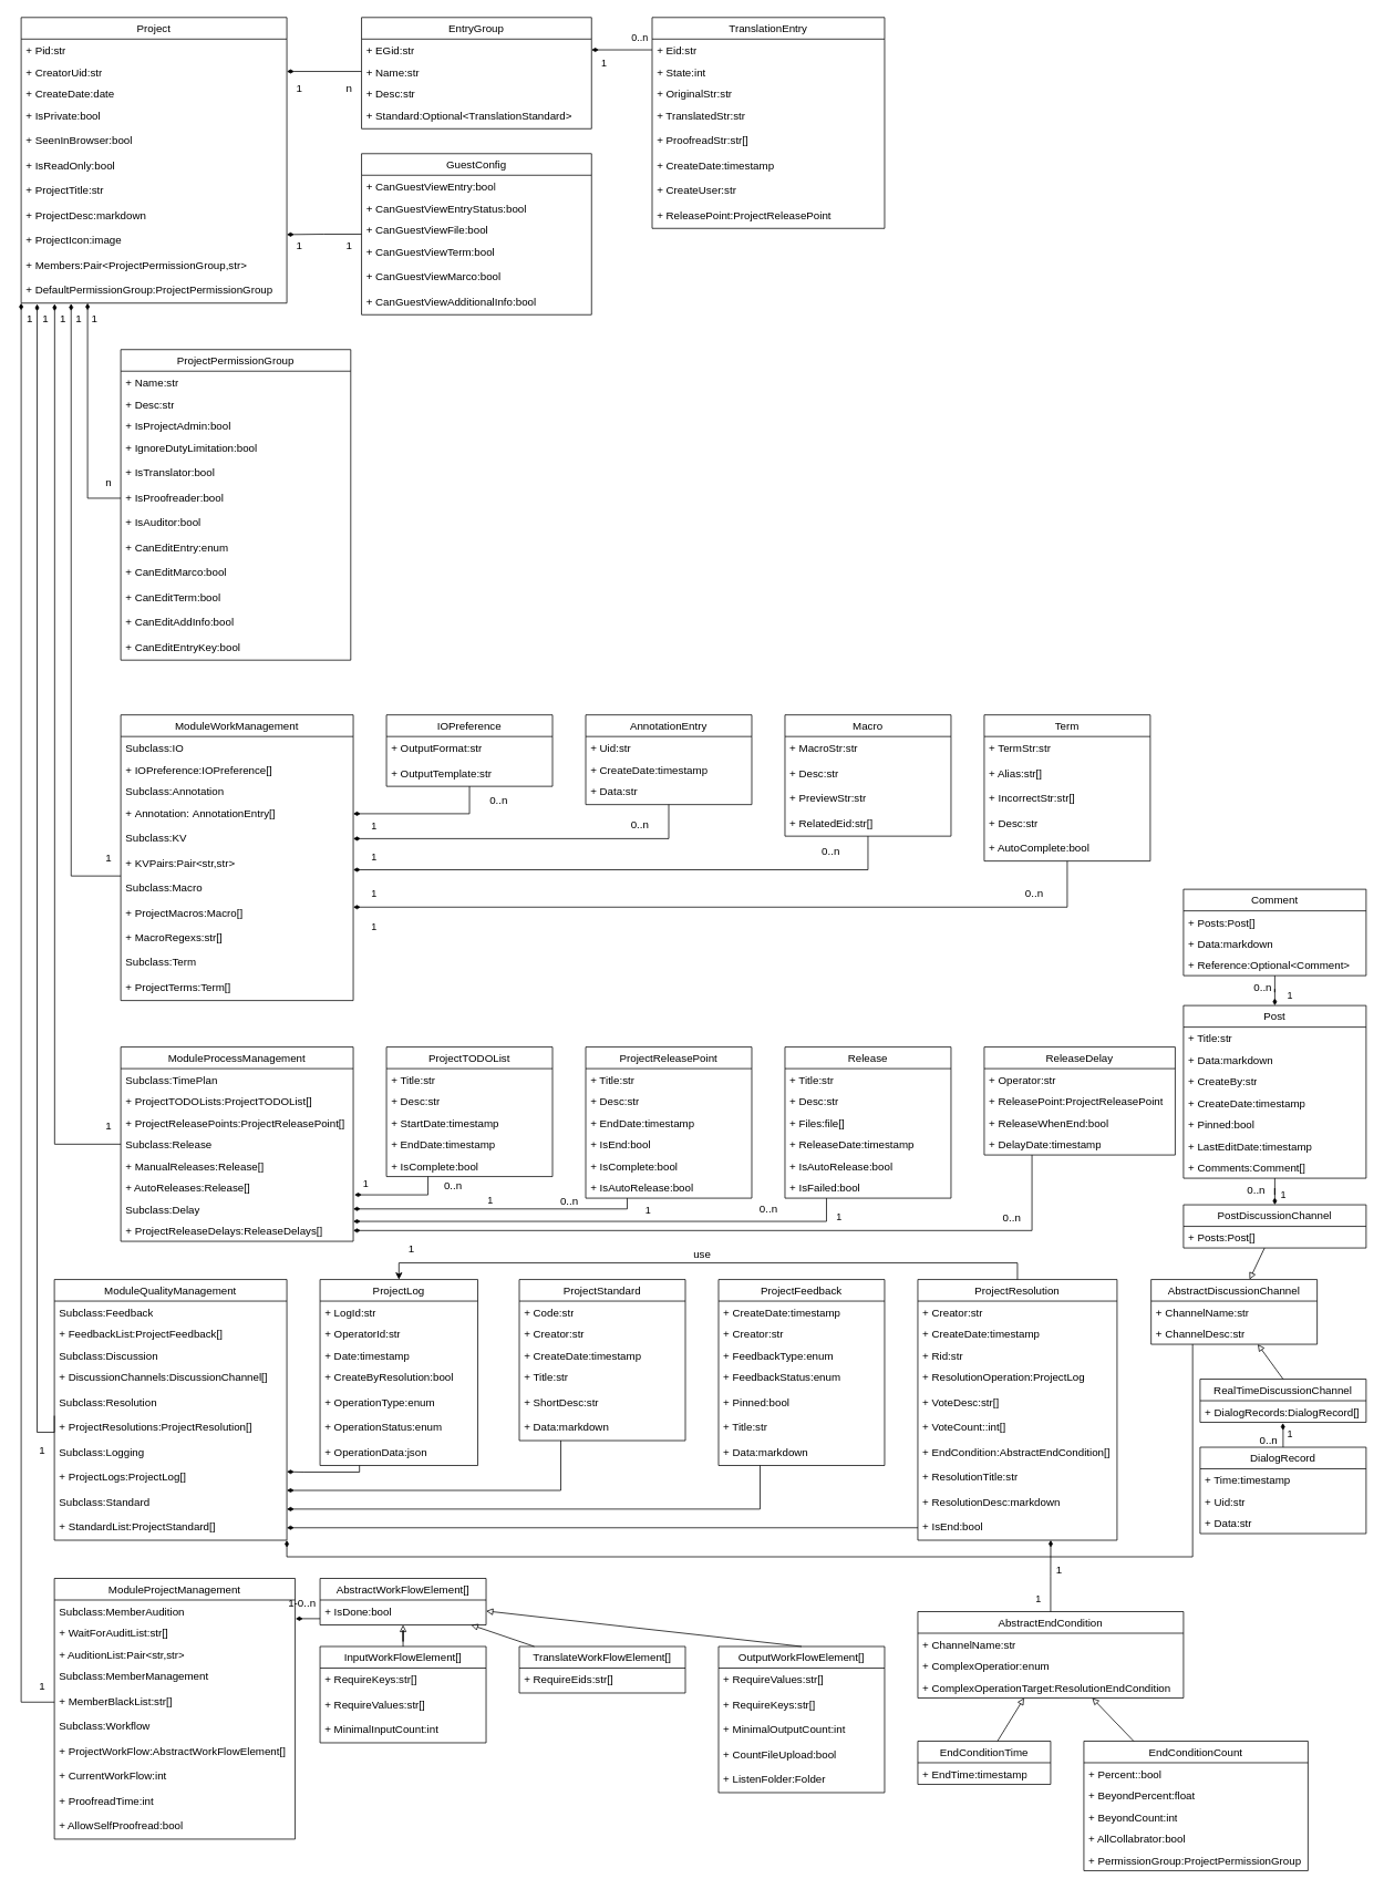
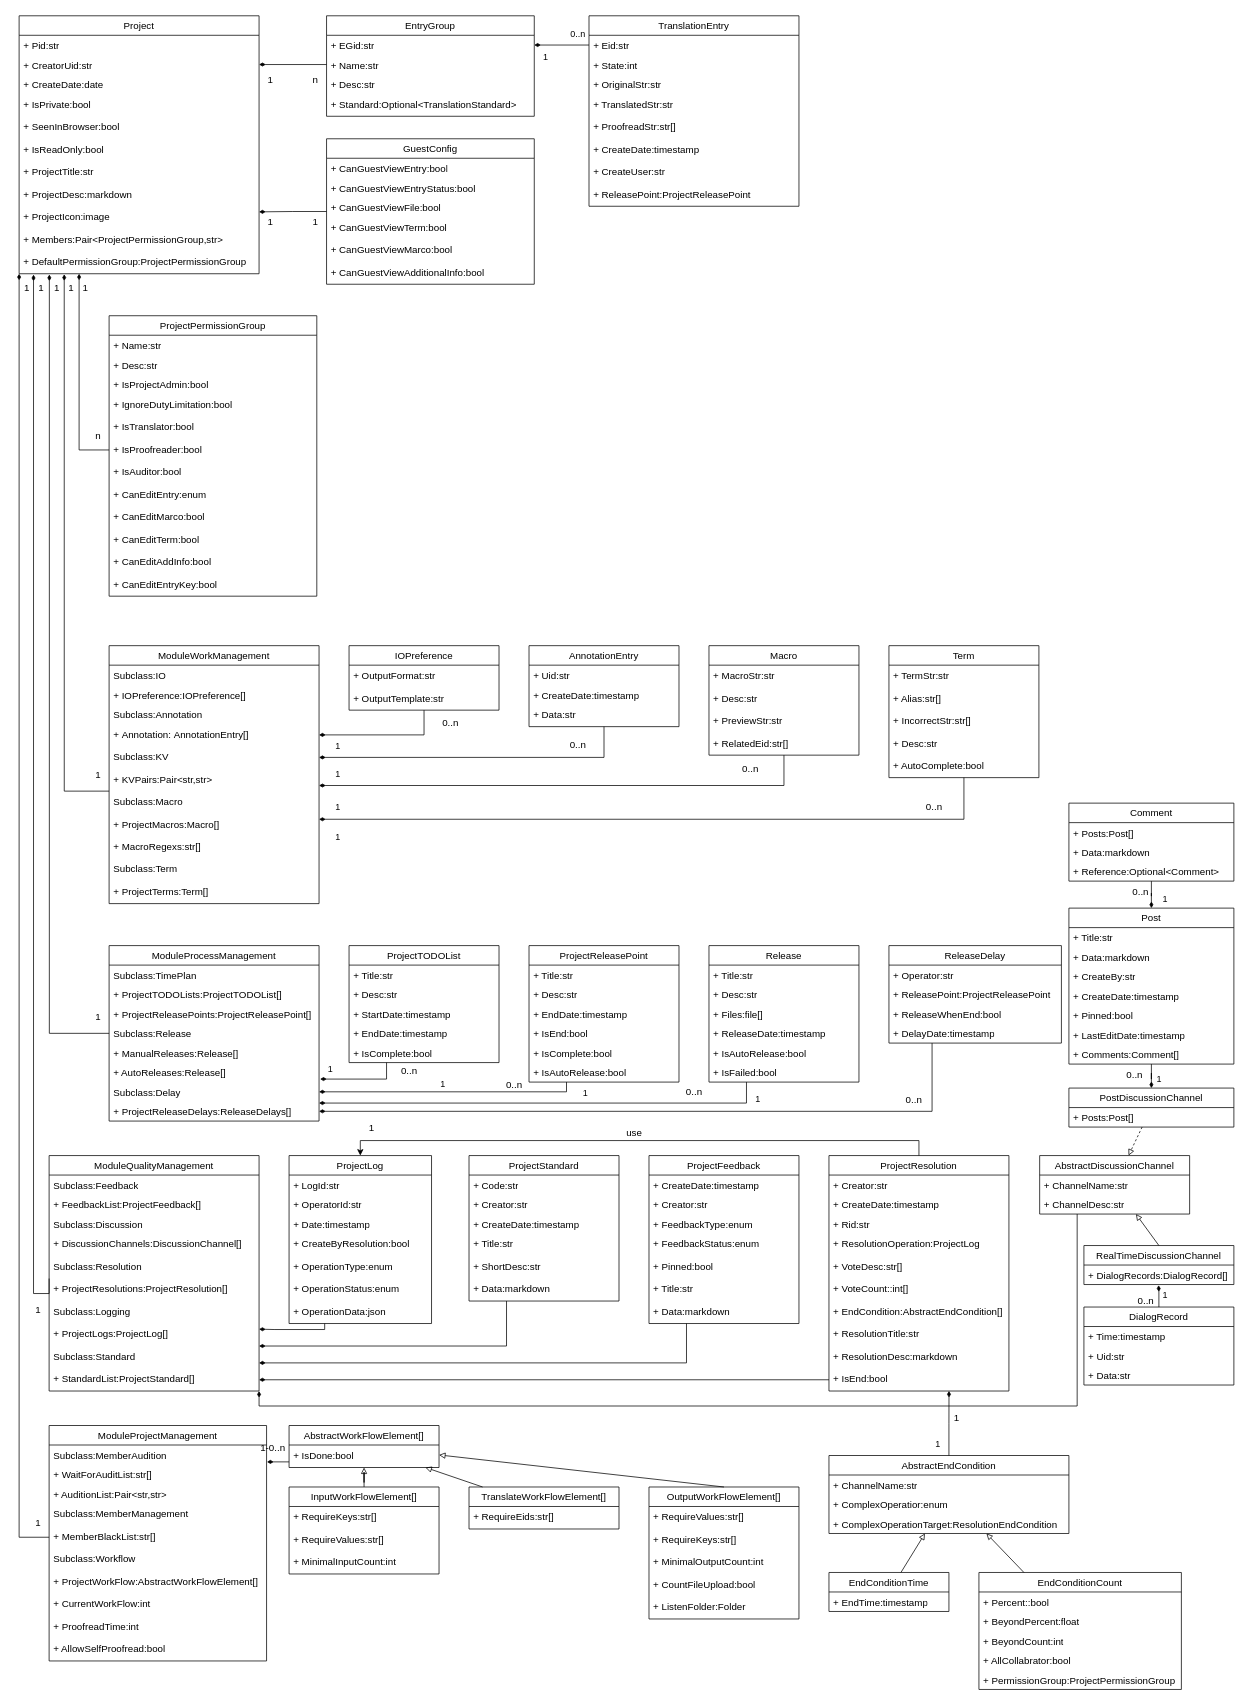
- <mxCell id="171" style="rounded=0;orthogonalLoop=1;jettySize=auto;html=1;endArrow=block;endFill=0;fontSize=13;" parent="1" source="172" target="165" edge="1"><mxGeometry relative="1" as="geometry" /></mxCell>
+ <mxCell id="171" style="rounded=0;orthogonalLoop=1;jettySize=auto;html=1;endArrow=block;endFill=0;fontSize=13;dashed=1;" parent="1" source="172" target="165" edge="1"><mxGeometry relative="1" as="geometry" /></mxCell>
